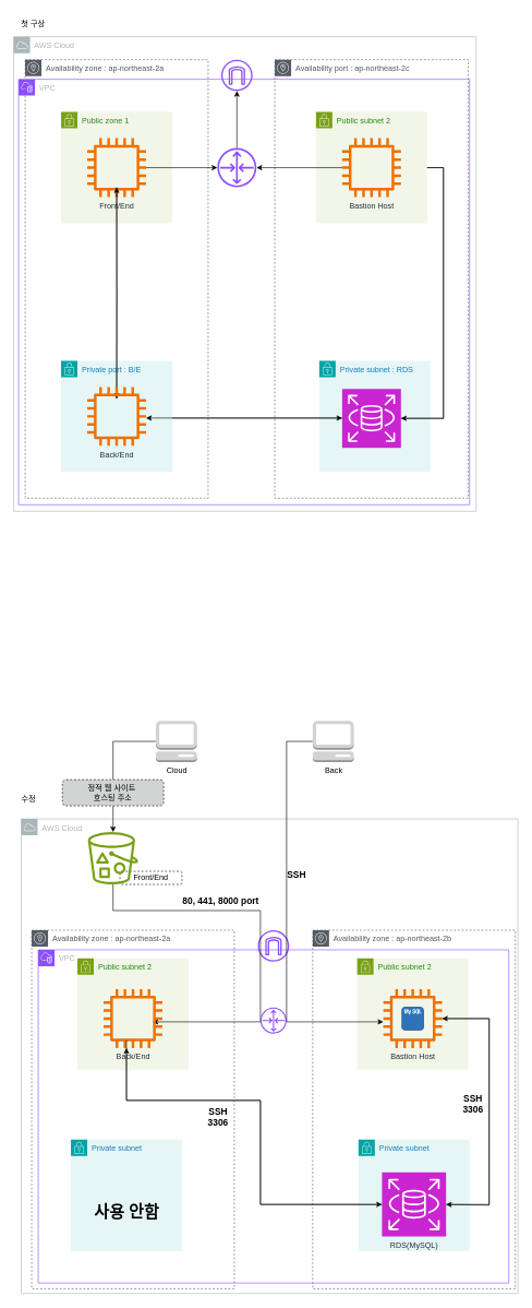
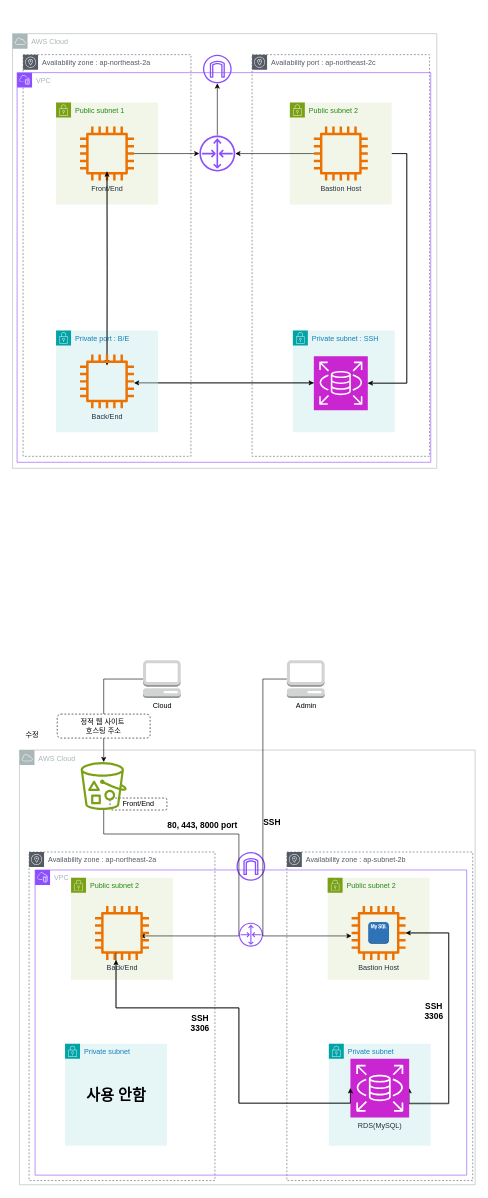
- <mxCell id="8" value="첫 구상" style="text;html=1;align=center;verticalAlign=middle;resizable=0;points=[];autosize=1;strokeColor=none;fillColor=none;" parent="1" vertex="1"><mxGeometry x="20.45" y="20" width="60" height="30" as="geometry" /></mxCell>
- <mxCell id="16" value="Public zone 1" style="points=[[0,0],[0.25,0],[0.5,0],[0.75,0],[1,0],[1,0.25],[1,0.5],[1,0.75],[1,1],[0.75,1],[0.5,1],[0.25,1],[0,1],[0,0.75],[0,0.5],[0,0.25]];outlineConnect=0;gradientColor=none;html=1;whiteSpace=wrap;fontSize=12;fontStyle=0;container=0;pointerEvents=0;collapsible=0;recursiveResize=0;shape=mxgraph.aws4.group;grIcon=mxgraph.aws4.group_security_group;grStroke=0;strokeColor=#7AA116;fillColor=#F2F6E8;verticalAlign=top;align=left;spacingLeft=30;fontColor=#248814;dashed=0;" parent="1" vertex="1"><mxGeometry x="93" y="170" width="170" height="170" as="geometry" /></mxCell>
+ <mxCell id="16" value="Public subnet 1" style="points=[[0,0],[0.25,0],[0.5,0],[0.75,0],[1,0],[1,0.25],[1,0.5],[1,0.75],[1,1],[0.75,1],[0.5,1],[0.25,1],[0,1],[0,0.75],[0,0.5],[0,0.25]];outlineConnect=0;gradientColor=none;html=1;whiteSpace=wrap;fontSize=12;fontStyle=0;container=0;pointerEvents=0;collapsible=0;recursiveResize=0;shape=mxgraph.aws4.group;grIcon=mxgraph.aws4.group_security_group;grStroke=0;strokeColor=#7AA116;fillColor=#F2F6E8;verticalAlign=top;align=left;spacingLeft=30;fontColor=#248814;dashed=0;" parent="1" vertex="1"><mxGeometry x="93" y="170" width="170" height="170" as="geometry" /></mxCell>
- <mxCell id="7" value="Private subnet : RDS" style="points=[[0,0],[0.25,0],[0.5,0],[0.75,0],[1,0],[1,0.25],[1,0.5],[1,0.75],[1,1],[0.75,1],[0.5,1],[0.25,1],[0,1],[0,0.75],[0,0.5],[0,0.25]];outlineConnect=0;gradientColor=none;html=1;whiteSpace=wrap;fontSize=12;fontStyle=0;container=0;pointerEvents=0;collapsible=0;recursiveResize=0;shape=mxgraph.aws4.group;grIcon=mxgraph.aws4.group_security_group;grStroke=0;strokeColor=#00A4A6;fillColor=#E6F6F7;verticalAlign=top;align=left;spacingLeft=30;fontColor=#147EBA;dashed=0;" parent="1" vertex="1"><mxGeometry x="488" y="550" width="170" height="170" as="geometry" /></mxCell>
+ <mxCell id="7" value="Private subnet : SSH" style="points=[[0,0],[0.25,0],[0.5,0],[0.75,0],[1,0],[1,0.25],[1,0.5],[1,0.75],[1,1],[0.75,1],[0.5,1],[0.25,1],[0,1],[0,0.75],[0,0.5],[0,0.25]];outlineConnect=0;gradientColor=none;html=1;whiteSpace=wrap;fontSize=12;fontStyle=0;container=0;pointerEvents=0;collapsible=0;recursiveResize=0;shape=mxgraph.aws4.group;grIcon=mxgraph.aws4.group_security_group;grStroke=0;strokeColor=#00A4A6;fillColor=#E6F6F7;verticalAlign=top;align=left;spacingLeft=30;fontColor=#147EBA;dashed=0;" parent="1" vertex="1"><mxGeometry x="488" y="550" width="170" height="170" as="geometry" /></mxCell>
- <mxCell id="52" value="Back" style="outlineConnect=0;dashed=0;verticalLabelPosition=bottom;verticalAlign=top;align=center;html=1;shape=mxgraph.aws3.management_console;fillColor=#D2D3D3;gradientColor=none;" vertex="1" parent="1"><mxGeometry x="478" y="1100" width="63" height="63" as="geometry" /></mxCell>
+ <mxCell id="52" value="Admin" style="outlineConnect=0;dashed=0;verticalLabelPosition=bottom;verticalAlign=top;align=center;html=1;shape=mxgraph.aws3.management_console;fillColor=#D2D3D3;gradientColor=none;" vertex="1" parent="1"><mxGeometry x="478" y="1100" width="63" height="63" as="geometry" /></mxCell>
- <mxCell id="54" value="&lt;div&gt;정적 웹 사이트&amp;nbsp;&lt;/div&gt;&lt;div&gt;호스팅 주소&lt;/div&gt;" style="rounded=1;whiteSpace=wrap;html=1;glass=0;dashed=1;align=center;fillColor=#d2d3d3;" vertex="1" parent="1"><mxGeometry x="94.96" y="1190" width="155" height="40" as="geometry" /></mxCell>
+ <mxCell id="54" value="&lt;div&gt;정적 웹 사이트&amp;nbsp;&lt;/div&gt;&lt;div&gt;호스팅 주소&lt;/div&gt;" style="rounded=1;whiteSpace=wrap;html=1;glass=0;dashed=1;align=center;" vertex="1" parent="1"><mxGeometry x="94.96" y="1190" width="155" height="40" as="geometry" /></mxCell>
- <mxCell id="9" value="수정" style="text;html=1;align=center;verticalAlign=middle;resizable=0;points=[];autosize=1;strokeColor=none;fillColor=none;" parent="1" vertex="1"><mxGeometry x="18" y="1205" width="50" height="30" as="geometry" /></mxCell>
+ <mxCell id="9" value="수정" style="text;html=1;align=center;verticalAlign=middle;resizable=0;points=[];autosize=1;strokeColor=none;fillColor=none;" parent="1" vertex="1"><mxGeometry x="28" y="1210" width="50" height="30" as="geometry" /></mxCell>
- <mxCell id="53" value="&lt;b&gt;&lt;font style=&quot;font-size: 14px;&quot;&gt;SSH&lt;/font&gt;&lt;/b&gt;" style="text;html=1;align=center;verticalAlign=middle;resizable=0;points=[];autosize=1;strokeColor=none;fillColor=none;" vertex="1" parent="1"><mxGeometry x="428" y="1320" width="50" height="30" as="geometry" /></mxCell>
+ <mxCell id="53" value="&lt;b&gt;&lt;font style=&quot;font-size: 14px;&quot;&gt;SSH&lt;/font&gt;&lt;/b&gt;" style="text;html=1;align=center;verticalAlign=middle;resizable=0;points=[];autosize=1;strokeColor=none;fillColor=none;" vertex="1" parent="1"><mxGeometry x="428" y="1355" width="50" height="30" as="geometry" /></mxCell>
- <mxCell id="55" value="&lt;b&gt;&lt;font style=&quot;font-size: 14px;&quot;&gt;80, 441, 8000 port&lt;/font&gt;&lt;/b&gt;" style="text;html=1;align=center;verticalAlign=middle;resizable=0;points=[];autosize=1;strokeColor=none;fillColor=none;" vertex="1" parent="1"><mxGeometry x="267" y="1360" width="140" height="30" as="geometry" /></mxCell>
+ <mxCell id="55" value="&lt;b&gt;&lt;font style=&quot;font-size: 14px;&quot;&gt;80, 443, 8000 port&lt;/font&gt;&lt;/b&gt;" style="text;html=1;align=center;verticalAlign=middle;resizable=0;points=[];autosize=1;strokeColor=none;fillColor=none;" vertex="1" parent="1"><mxGeometry x="267" y="1360" width="140" height="30" as="geometry" /></mxCell>
- <mxCell id="15" value="Availability zone : ap-northeast-2b" style="sketch=0;outlineConnect=0;gradientColor=none;html=1;whiteSpace=wrap;fontSize=12;fontStyle=0;shape=mxgraph.aws4.group;grIcon=mxgraph.aws4.group_availability_zone;strokeColor=#545B64;fillColor=none;verticalAlign=top;align=left;spacingLeft=30;fontColor=#545B64;dashed=1;movable=1;resizable=1;rotatable=1;deletable=1;editable=1;locked=0;connectable=1;" parent="1" vertex="1"><mxGeometry x="478" y="1420" width="310" height="548" as="geometry" /></mxCell>
+ <mxCell id="15" value="Availability zone : ap-subnet-2b" style="sketch=0;outlineConnect=0;gradientColor=none;html=1;whiteSpace=wrap;fontSize=12;fontStyle=0;shape=mxgraph.aws4.group;grIcon=mxgraph.aws4.group_availability_zone;strokeColor=#545B64;fillColor=none;verticalAlign=top;align=left;spacingLeft=30;fontColor=#545B64;dashed=1;movable=1;resizable=1;rotatable=1;deletable=1;editable=1;locked=0;connectable=1;" parent="1" vertex="1"><mxGeometry x="478" y="1420" width="310" height="548" as="geometry" /></mxCell>
- <mxCell id="48" value="RDS(MySQL)" style="sketch=0;points=[[0,0,0],[0.25,0,0],[0.5,0,0],[0.75,0,0],[1,0,0],[0,1,0],[0.25,1,0],[0.5,1,0],[0.75,1,0],[1,1,0],[0,0.25,0],[0,0.5,0],[0,0.75,0],[1,0.25,0],[1,0.5,0],[1,0.75,0]];outlineConnect=0;fontColor=#232F3E;fillColor=#C925D1;strokeColor=#ffffff;dashed=0;verticalLabelPosition=bottom;verticalAlign=top;align=center;html=1;fontSize=12;fontStyle=0;aspect=fixed;shape=mxgraph.aws4.resourceIcon;resIcon=mxgraph.aws4.rds;" parent="1" vertex="1"><mxGeometry x="584" y="1790" width="98" height="98" as="geometry" /></mxCell>
+ <mxCell id="48" value="RDS(MySQL)" style="sketch=0;points=[[0,0,0],[0.25,0,0],[0.5,0,0],[0.75,0,0],[1,0,0],[0,1,0],[0.25,1,0],[0.5,1,0],[0.75,1,0],[1,1,0],[0,0.25,0],[0,0.5,0],[0,0.75,0],[1,0.25,0],[1,0.5,0],[1,0.75,0]];outlineConnect=0;fontColor=#232F3E;fillColor=#C925D1;strokeColor=#ffffff;dashed=0;verticalLabelPosition=bottom;verticalAlign=top;align=center;html=1;fontSize=12;fontStyle=0;aspect=fixed;shape=mxgraph.aws4.resourceIcon;resIcon=mxgraph.aws4.rds;" parent="1" vertex="1"><mxGeometry x="584" y="1765" width="98" height="98" as="geometry" /></mxCell>
- <mxCell id="57" value="&lt;b style=&quot;&quot;&gt;&lt;font style=&quot;font-size: 25px;&quot;&gt;사용 안함&lt;/font&gt;&lt;/b&gt;" style="text;html=1;align=center;verticalAlign=middle;resizable=0;points=[];autosize=1;strokeColor=none;fillColor=none;" vertex="1" parent="1"><mxGeometry x="128" y="1830" width="130" height="40" as="geometry" /></mxCell>
+ <mxCell id="57" value="&lt;b style=&quot;&quot;&gt;&lt;font style=&quot;font-size: 25px;&quot;&gt;사용 안함&lt;/font&gt;&lt;/b&gt;" style="text;html=1;align=center;verticalAlign=middle;resizable=0;points=[];autosize=1;strokeColor=none;fillColor=none;" vertex="1" parent="1"><mxGeometry x="128" y="1805" width="130" height="40" as="geometry" /></mxCell>
